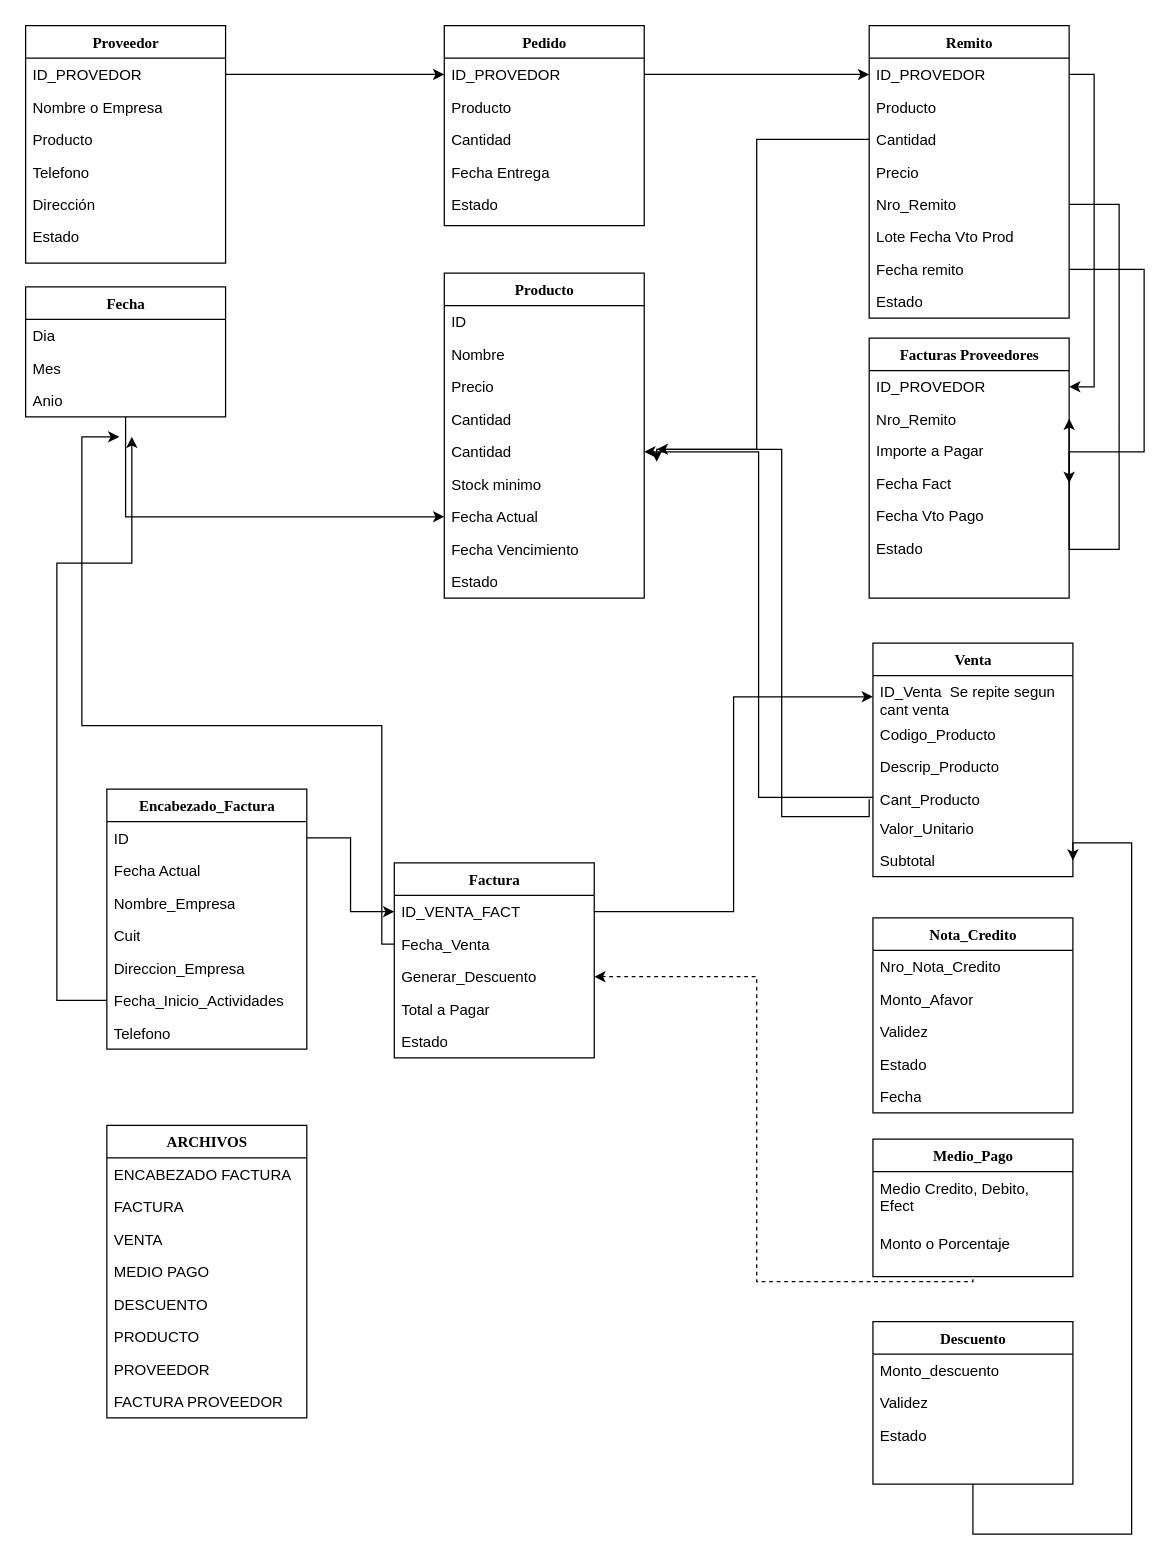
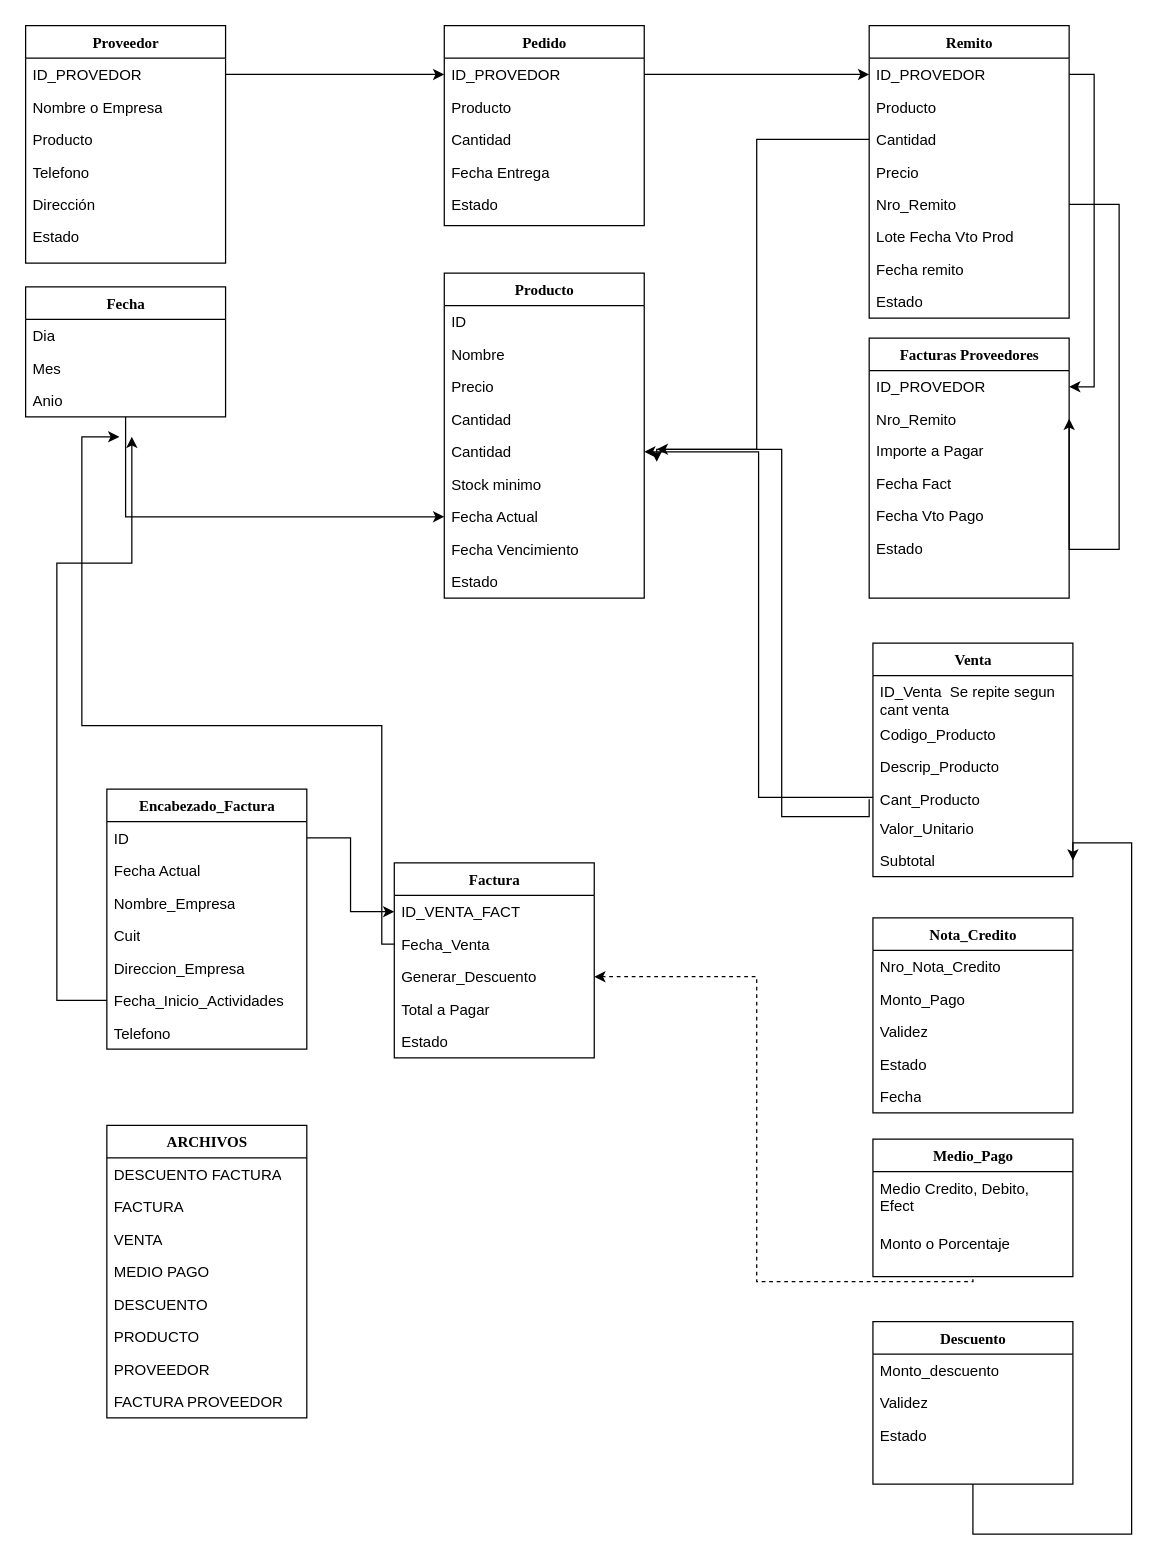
- <mxCell id="89" style="edgeStyle=orthogonalEdgeStyle;rounded=0;orthogonalLoop=1;jettySize=auto;html=1;entryX=1;entryY=0.5;entryDx=0;entryDy=0;" parent="1" source="82" target="59" edge="1"><mxGeometry relative="1" as="geometry"><mxPoint x="865" y="361" as="targetPoint" /><Array as="points"><mxPoint x="915" y="215" /><mxPoint x="915" y="361" /></Array></mxGeometry></mxCell>
- <mxCell id="12" style="edgeStyle=orthogonalEdgeStyle;rounded=0;orthogonalLoop=1;jettySize=auto;html=1;" parent="1" source="14" target="21" edge="1"><mxGeometry relative="1" as="geometry" /></mxCell>
- <mxCell id="43" value="Monto_Afavor" style="text;html=1;strokeColor=none;fillColor=none;align=left;verticalAlign=top;spacingLeft=4;spacingRight=4;whiteSpace=wrap;overflow=hidden;rotatable=0;points=[[0,0.5],[1,0.5]];portConstraint=eastwest;" parent="41" vertex="1"><mxGeometry y="52" width="160" height="26" as="geometry" /></mxCell>
+ <mxCell id="43" value="Monto_Pago" style="text;html=1;strokeColor=none;fillColor=none;align=left;verticalAlign=top;spacingLeft=4;spacingRight=4;whiteSpace=wrap;overflow=hidden;rotatable=0;points=[[0,0.5],[1,0.5]];portConstraint=eastwest;" parent="41" vertex="1"><mxGeometry y="52" width="160" height="26" as="geometry" /></mxCell>
- <mxCell id="33" value="ENCABEZADO FACTURA" style="text;html=1;strokeColor=none;fillColor=none;align=left;verticalAlign=top;spacingLeft=4;spacingRight=4;whiteSpace=wrap;overflow=hidden;rotatable=0;points=[[0,0.5],[1,0.5]];portConstraint=eastwest;" parent="32" vertex="1"><mxGeometry y="26" width="160" height="26" as="geometry" /></mxCell>
+ <mxCell id="33" value="DESCUENTO FACTURA" style="text;html=1;strokeColor=none;fillColor=none;align=left;verticalAlign=top;spacingLeft=4;spacingRight=4;whiteSpace=wrap;overflow=hidden;rotatable=0;points=[[0,0.5],[1,0.5]];portConstraint=eastwest;" parent="32" vertex="1"><mxGeometry y="26" width="160" height="26" as="geometry" /></mxCell>
